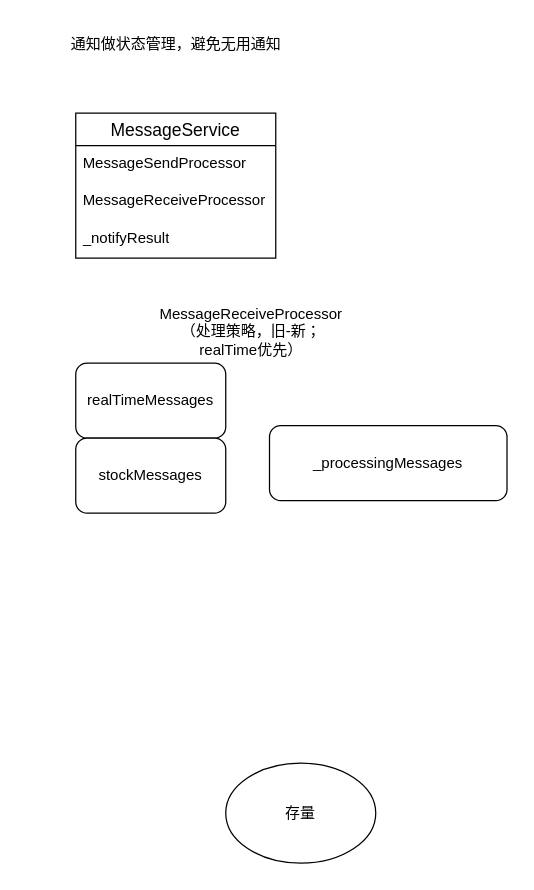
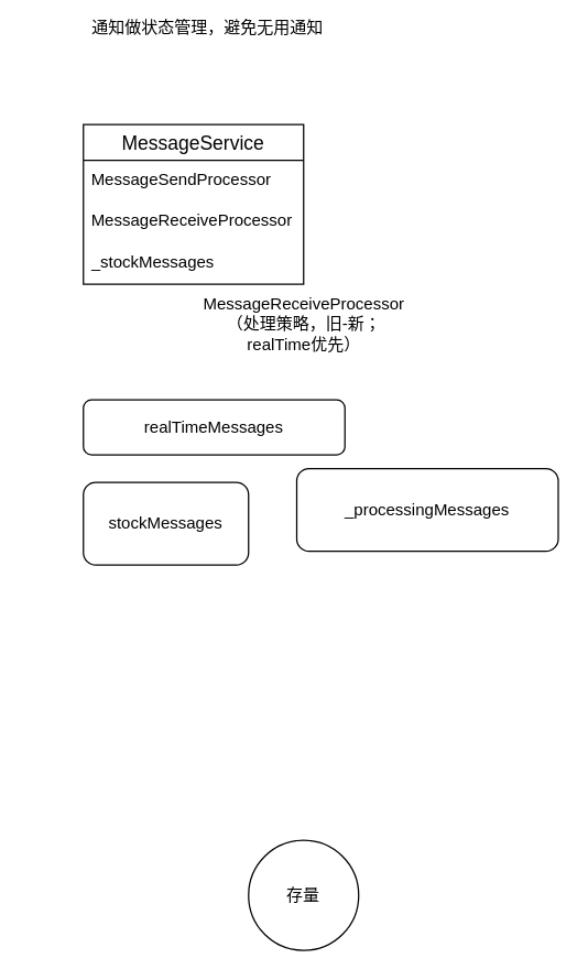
- <mxCell id="6" value="通知做状态管理，避免无用通知" style="text;html=1;align=center;verticalAlign=middle;resizable=0;points=[];autosize=1;strokeColor=none;fillColor=none;" parent="1" vertex="1"><mxGeometry x="45" y="20" width="190" height="30" as="geometry" /></mxCell>
+ <mxCell id="6" value="通知做状态管理，避免无用通知" style="text;html=1;align=center;verticalAlign=middle;resizable=0;points=[];autosize=1;strokeColor=none;fillColor=none;" parent="1" vertex="1"><mxGeometry x="55" y="5" width="190" height="30" as="geometry" /></mxCell>
- <mxCell id="5" value="_notifyResult" style="text;strokeColor=none;fillColor=none;spacingLeft=4;spacingRight=4;overflow=hidden;rotatable=0;points=[[0,0.5],[1,0.5]];portConstraint=eastwest;fontSize=12;whiteSpace=wrap;html=1;" parent="2" vertex="1"><mxGeometry y="86" width="160" height="30" as="geometry" /></mxCell>
+ <mxCell id="5" value="_stockMessages" style="text;strokeColor=none;fillColor=none;spacingLeft=4;spacingRight=4;overflow=hidden;rotatable=0;points=[[0,0.5],[1,0.5]];portConstraint=eastwest;fontSize=12;whiteSpace=wrap;html=1;" parent="2" vertex="1"><mxGeometry y="86" width="160" height="30" as="geometry" /></mxCell>
- <mxCell id="7" value="&lt;span style=&quot;text-align: left; text-wrap-mode: wrap;&quot;&gt;MessageReceiveProcessor（处理策略，旧-新；realTime优先&lt;/span&gt;&lt;span style=&quot;background-color: transparent; color: light-dark(rgb(0, 0, 0), rgb(255, 255, 255)); text-align: left; text-wrap-mode: wrap;&quot;&gt;）&lt;/span&gt;" style="text;html=1;align=center;verticalAlign=middle;resizable=0;points=[];autosize=1;strokeColor=none;fillColor=none;" parent="1" vertex="1"><mxGeometry y="250" width="360" height="30" as="geometry" x="20" /></mxCell>
+ <mxCell id="7" value="&lt;span style=&quot;text-align: left; text-wrap-mode: wrap;&quot;&gt;MessageReceiveProcessor（处理策略，旧-新；realTime优先&lt;/span&gt;&lt;span style=&quot;background-color: transparent; color: light-dark(rgb(0, 0, 0), rgb(255, 255, 255)); text-align: left; text-wrap-mode: wrap;&quot;&gt;）&lt;/span&gt;" style="text;html=1;align=center;verticalAlign=middle;resizable=0;points=[];autosize=1;strokeColor=none;fillColor=none;" parent="1" vertex="1"><mxGeometry x="40" y="220" width="360" height="30" as="geometry" /></mxCell>
- <mxCell id="8" value="realTimeMessages" style="rounded=1;whiteSpace=wrap;html=1;" parent="1" vertex="1"><mxGeometry x="60" y="290" width="120" height="60" as="geometry" /></mxCell>
+ <mxCell id="8" value="realTimeMessages" style="rounded=1;whiteSpace=wrap;html=1;" parent="1" vertex="1"><mxGeometry x="60" y="290" width="190" height="40" as="geometry" /></mxCell>
- <mxCell id="11" value="存量" style="ellipse;whiteSpace=wrap;html=1;" vertex="1" parent="1"><mxGeometry x="180" y="610" width="120" height="80" as="geometry" /></mxCell>
+ <mxCell id="11" value="存量" style="ellipse;whiteSpace=wrap;html=1;" vertex="1" parent="1"><mxGeometry x="180" y="610" width="80" height="80" as="geometry" /></mxCell>
